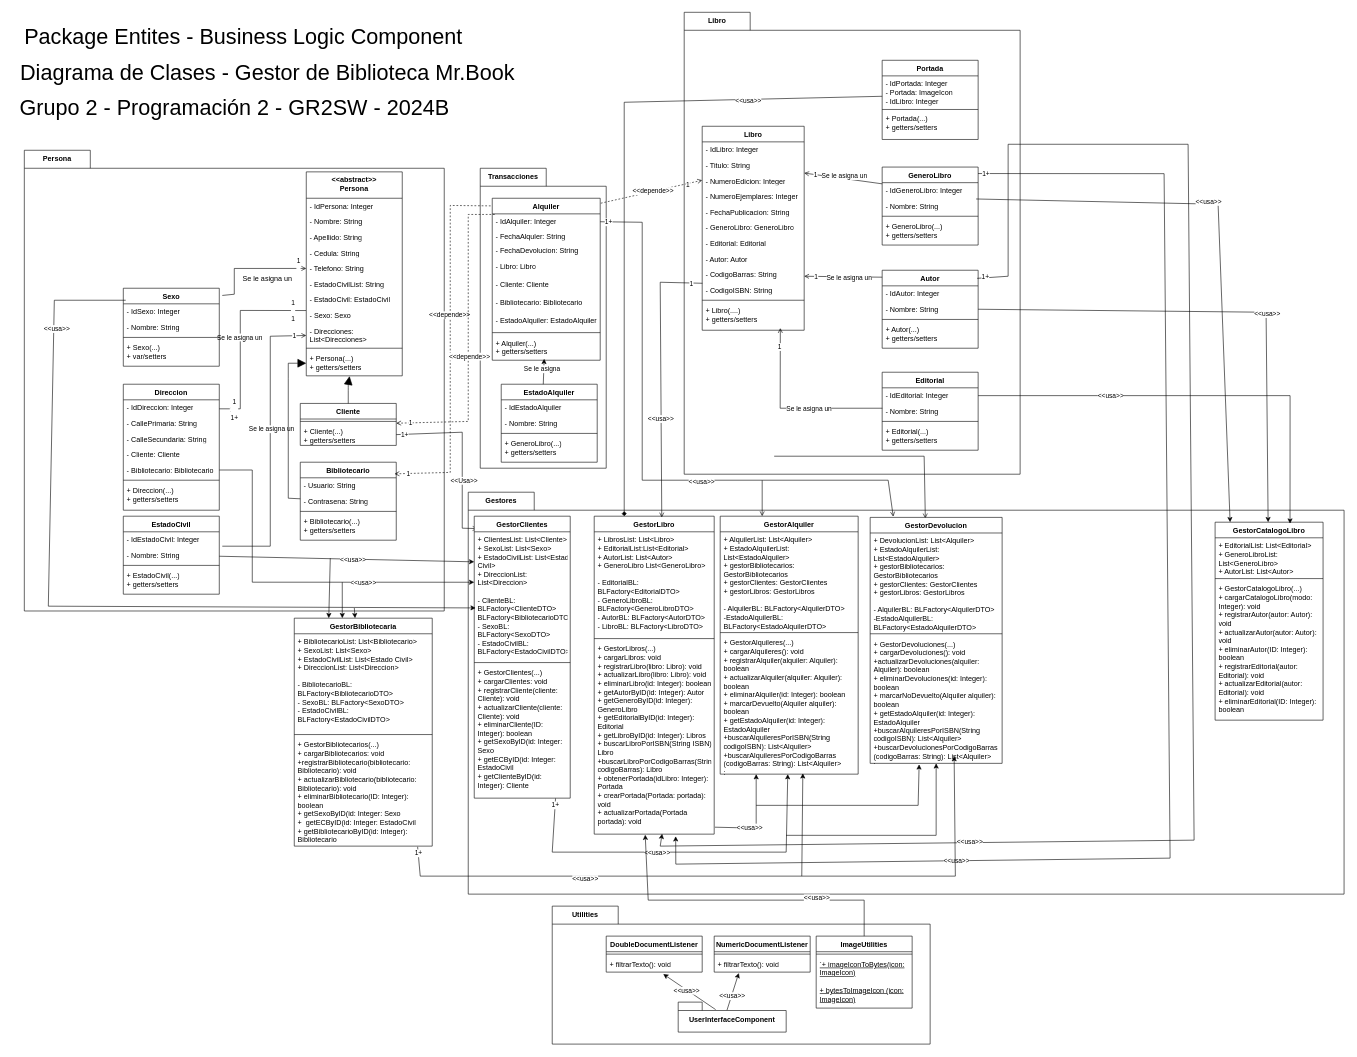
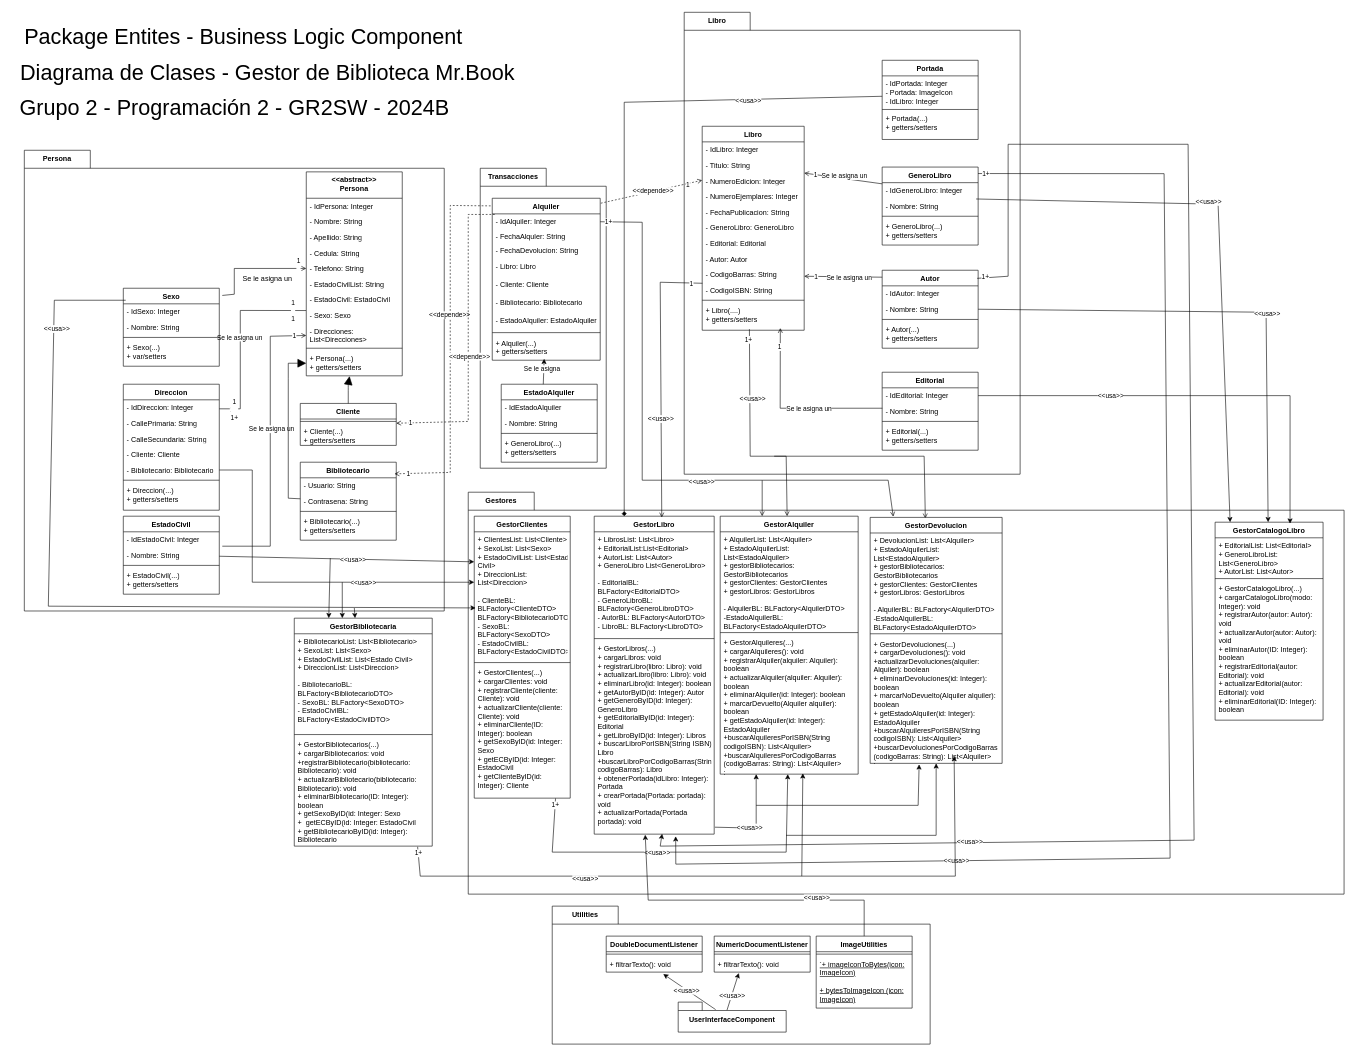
+ <mxCell id="156" style="edgeStyle=none;html=1;entryX=0.463;entryY=0.962;entryDx=0;entryDy=0;entryPerimeter=0;strokeColor=default;rounded=0;curved=0;startArrow=open;startFill=0;endArrow=none;endFill=0;" parent="1" source="137" target="36" edge="1"><mxGeometry relative="1" as="geometry"><mxPoint x="1270" y="585" as="targetPoint" /><Array as="points"><mxPoint x="1310" y="760" /><mxPoint x="1250" y="760" /></Array></mxGeometry></mxCell>
+ <mxCell id="157" value="1+" style="edgeLabel;html=1;align=center;verticalAlign=middle;resizable=0;points=[];" parent="156" vertex="1" connectable="0"><mxGeometry x="0.912" y="2" relative="1" as="geometry"><mxPoint as="offset" /></mxGeometry></mxCell>
+ <mxCell id="158" value="&amp;lt;&amp;lt;usa&amp;gt;&amp;gt;" style="edgeLabel;html=1;align=center;verticalAlign=middle;resizable=0;points=[];" parent="156" vertex="1" connectable="0"><mxGeometry x="0.373" y="-4" relative="1" as="geometry"><mxPoint as="offset" /></mxGeometry></mxCell>
- <mxCell id="97" style="edgeStyle=none;html=1;entryX=1;entryY=0.5;entryDx=0;entryDy=0;rounded=0;curved=0;startArrow=open;startFill=0;endArrow=none;endFill=0;exitX=0.034;exitY=0.044;exitDx=0;exitDy=0;exitPerimeter=0;" parent="1" source="100" target="109" edge="1"><mxGeometry relative="1" as="geometry"><mxPoint x="790" y="930" as="sourcePoint" /><Array as="points"><mxPoint x="770" y="880" /><mxPoint x="770" y="720" /></Array></mxGeometry></mxCell>
- <mxCell id="98" value="&amp;lt;&amp;lt;Usa&amp;gt;&amp;gt;" style="edgeLabel;html=1;align=center;verticalAlign=middle;resizable=0;points=[];" parent="97" vertex="1" connectable="0"><mxGeometry x="-0.29" y="-2" relative="1" as="geometry"><mxPoint as="offset" /></mxGeometry></mxCell>
- <mxCell id="99" value="1+" style="edgeLabel;html=1;align=center;verticalAlign=middle;resizable=0;points=[];" parent="97" vertex="1" connectable="0"><mxGeometry x="0.91" y="1" relative="1" as="geometry"><mxPoint as="offset" /></mxGeometry></mxCell>
